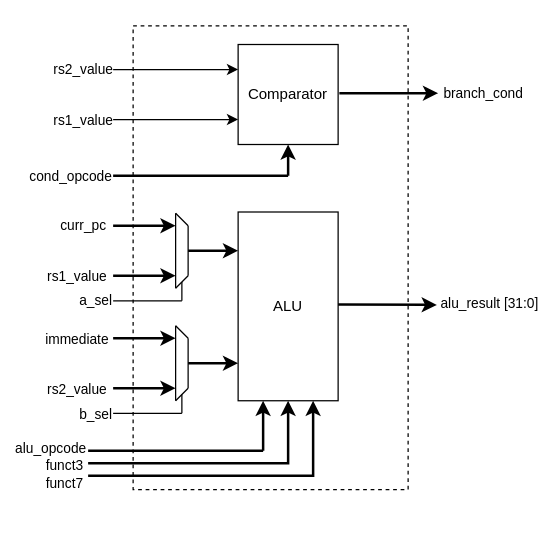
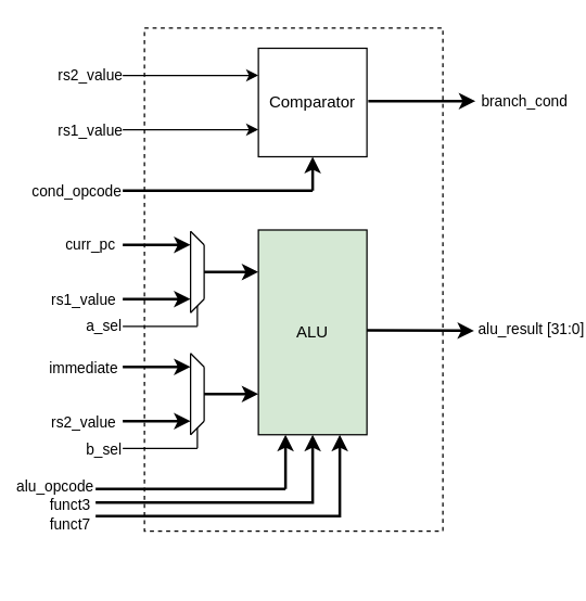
- <mxCell id="11" value="&lt;div&gt;ALU&lt;/div&gt;" style="rounded=0;whiteSpace=wrap;html=1;rotation=0;" parent="1" vertex="1"><mxGeometry x="190" y="169" width="80" height="151" as="geometry" /></mxCell>
+ <mxCell id="11" value="&lt;div&gt;ALU&lt;/div&gt;" style="rounded=0;whiteSpace=wrap;html=1;rotation=0;fillColor=#d5e8d4;" parent="1" vertex="1"><mxGeometry x="190" y="169" width="80" height="151" as="geometry" /></mxCell>
